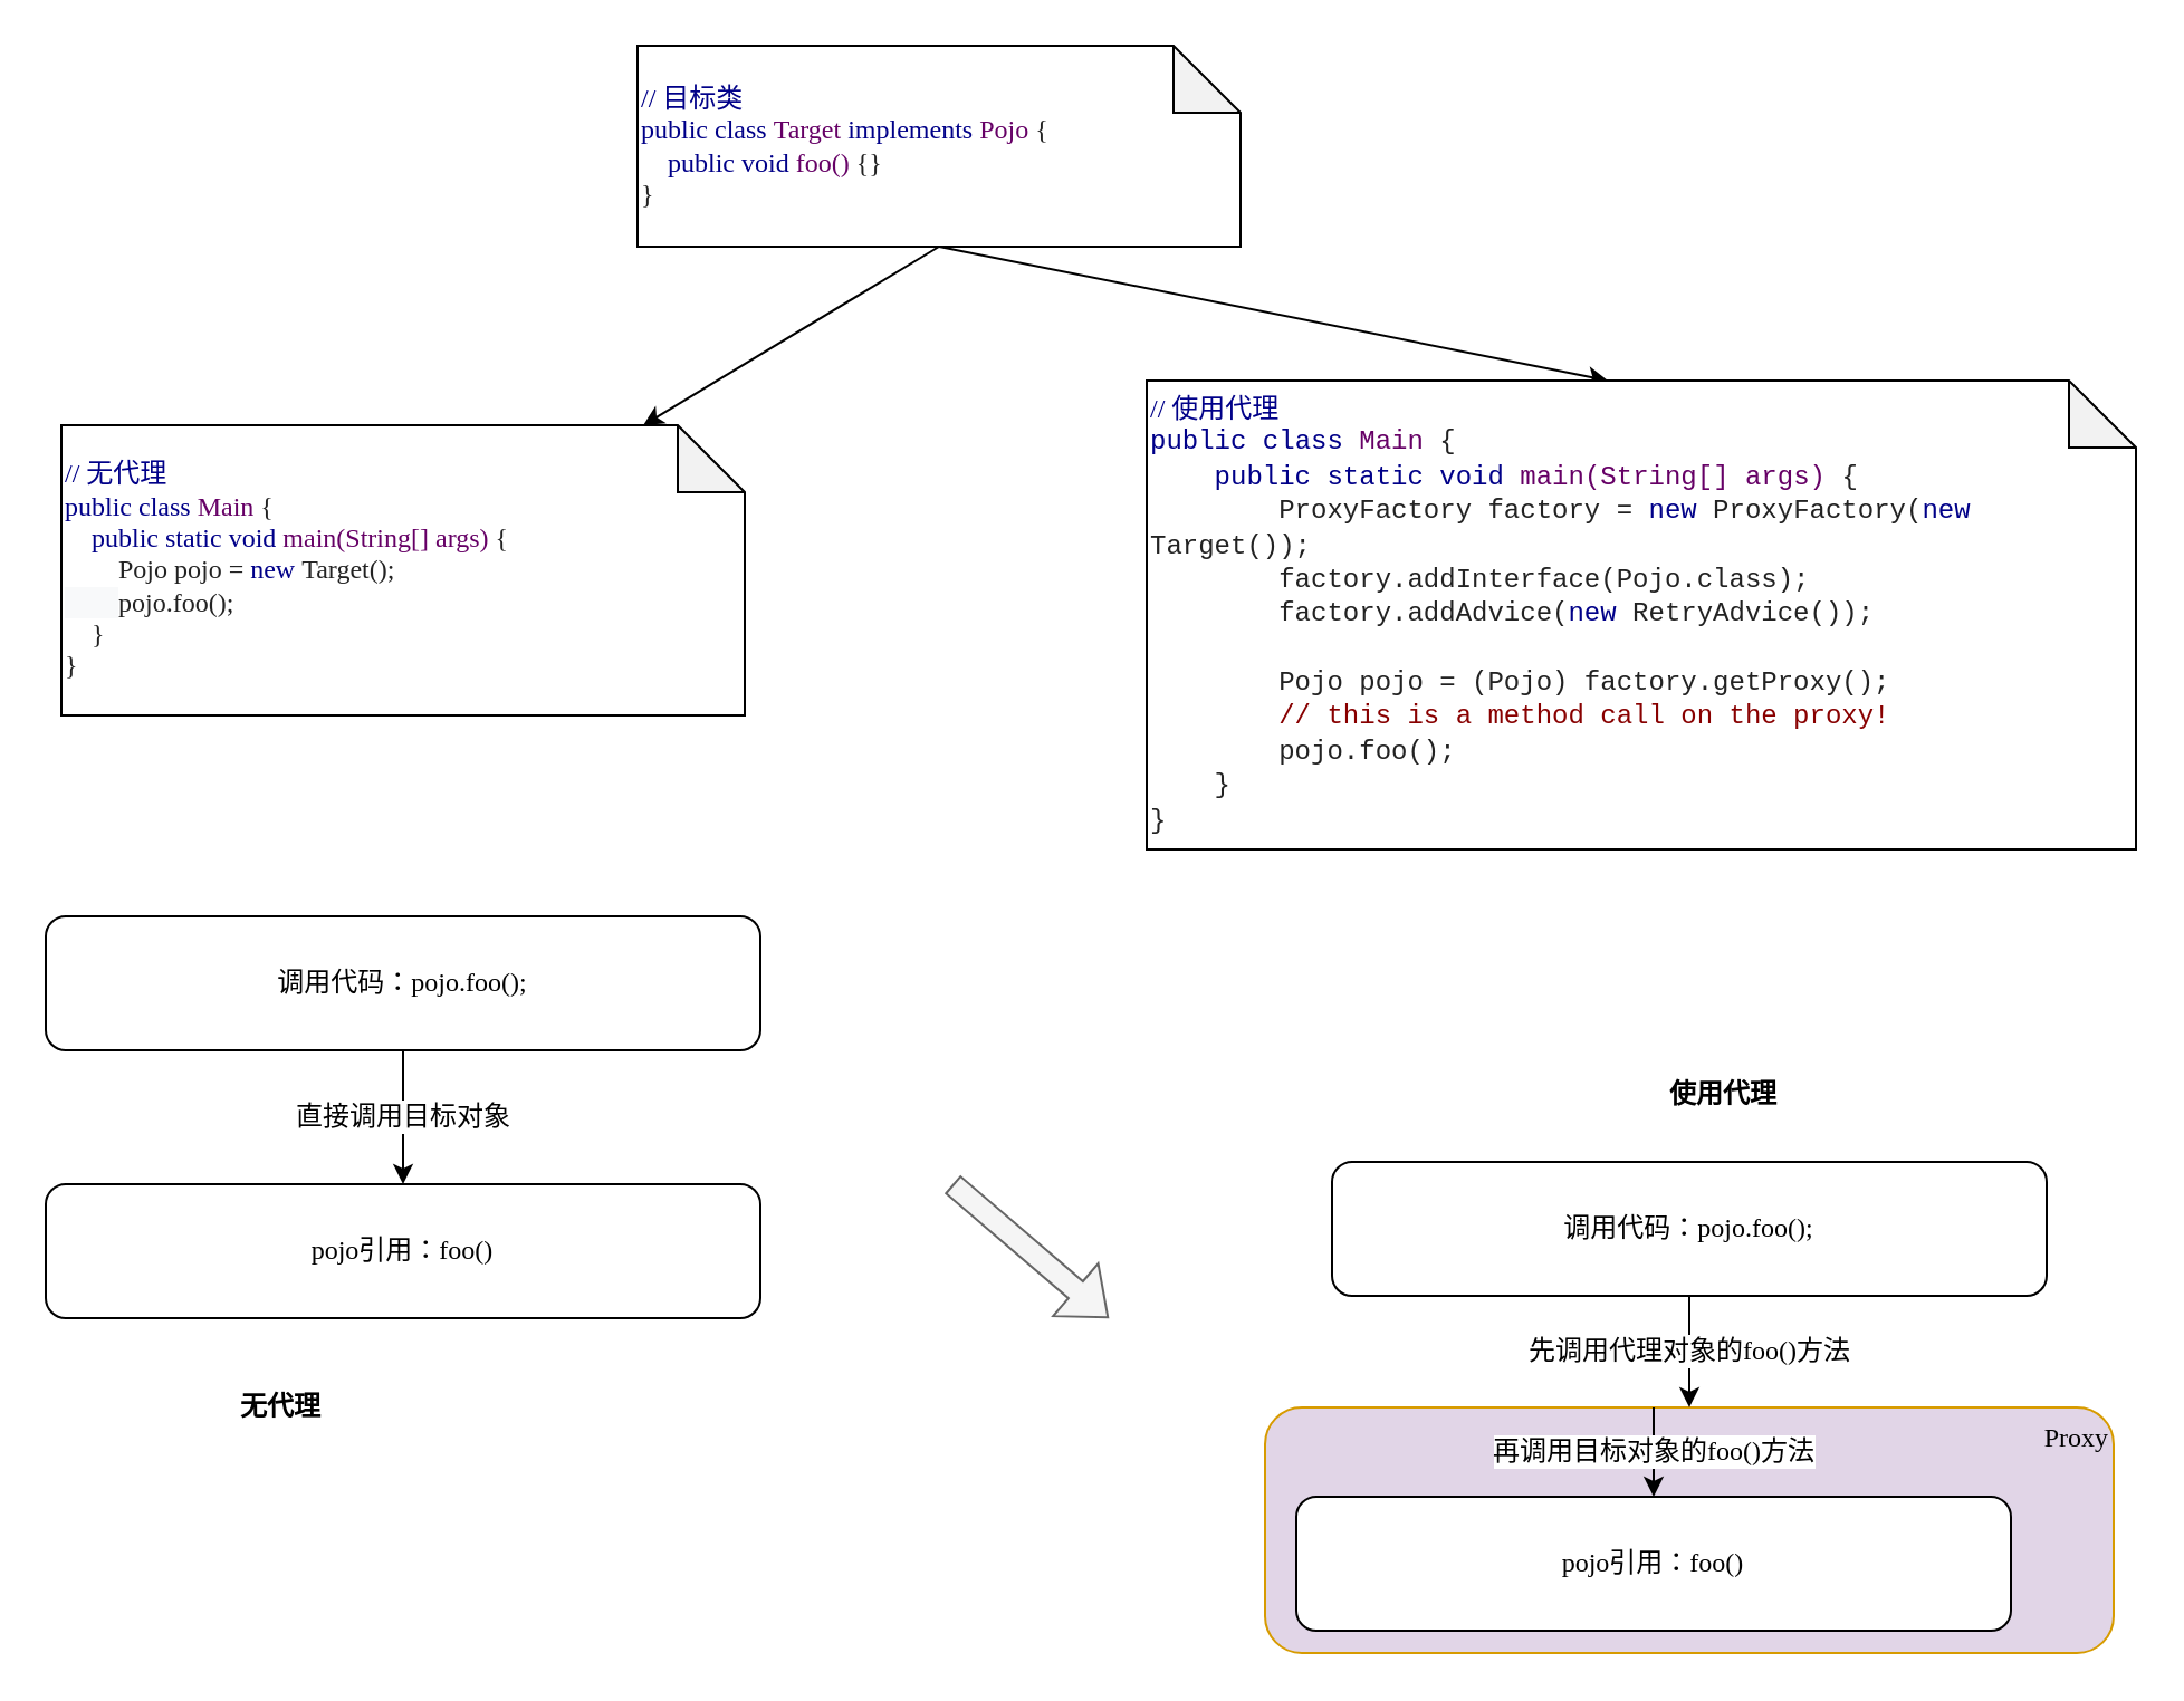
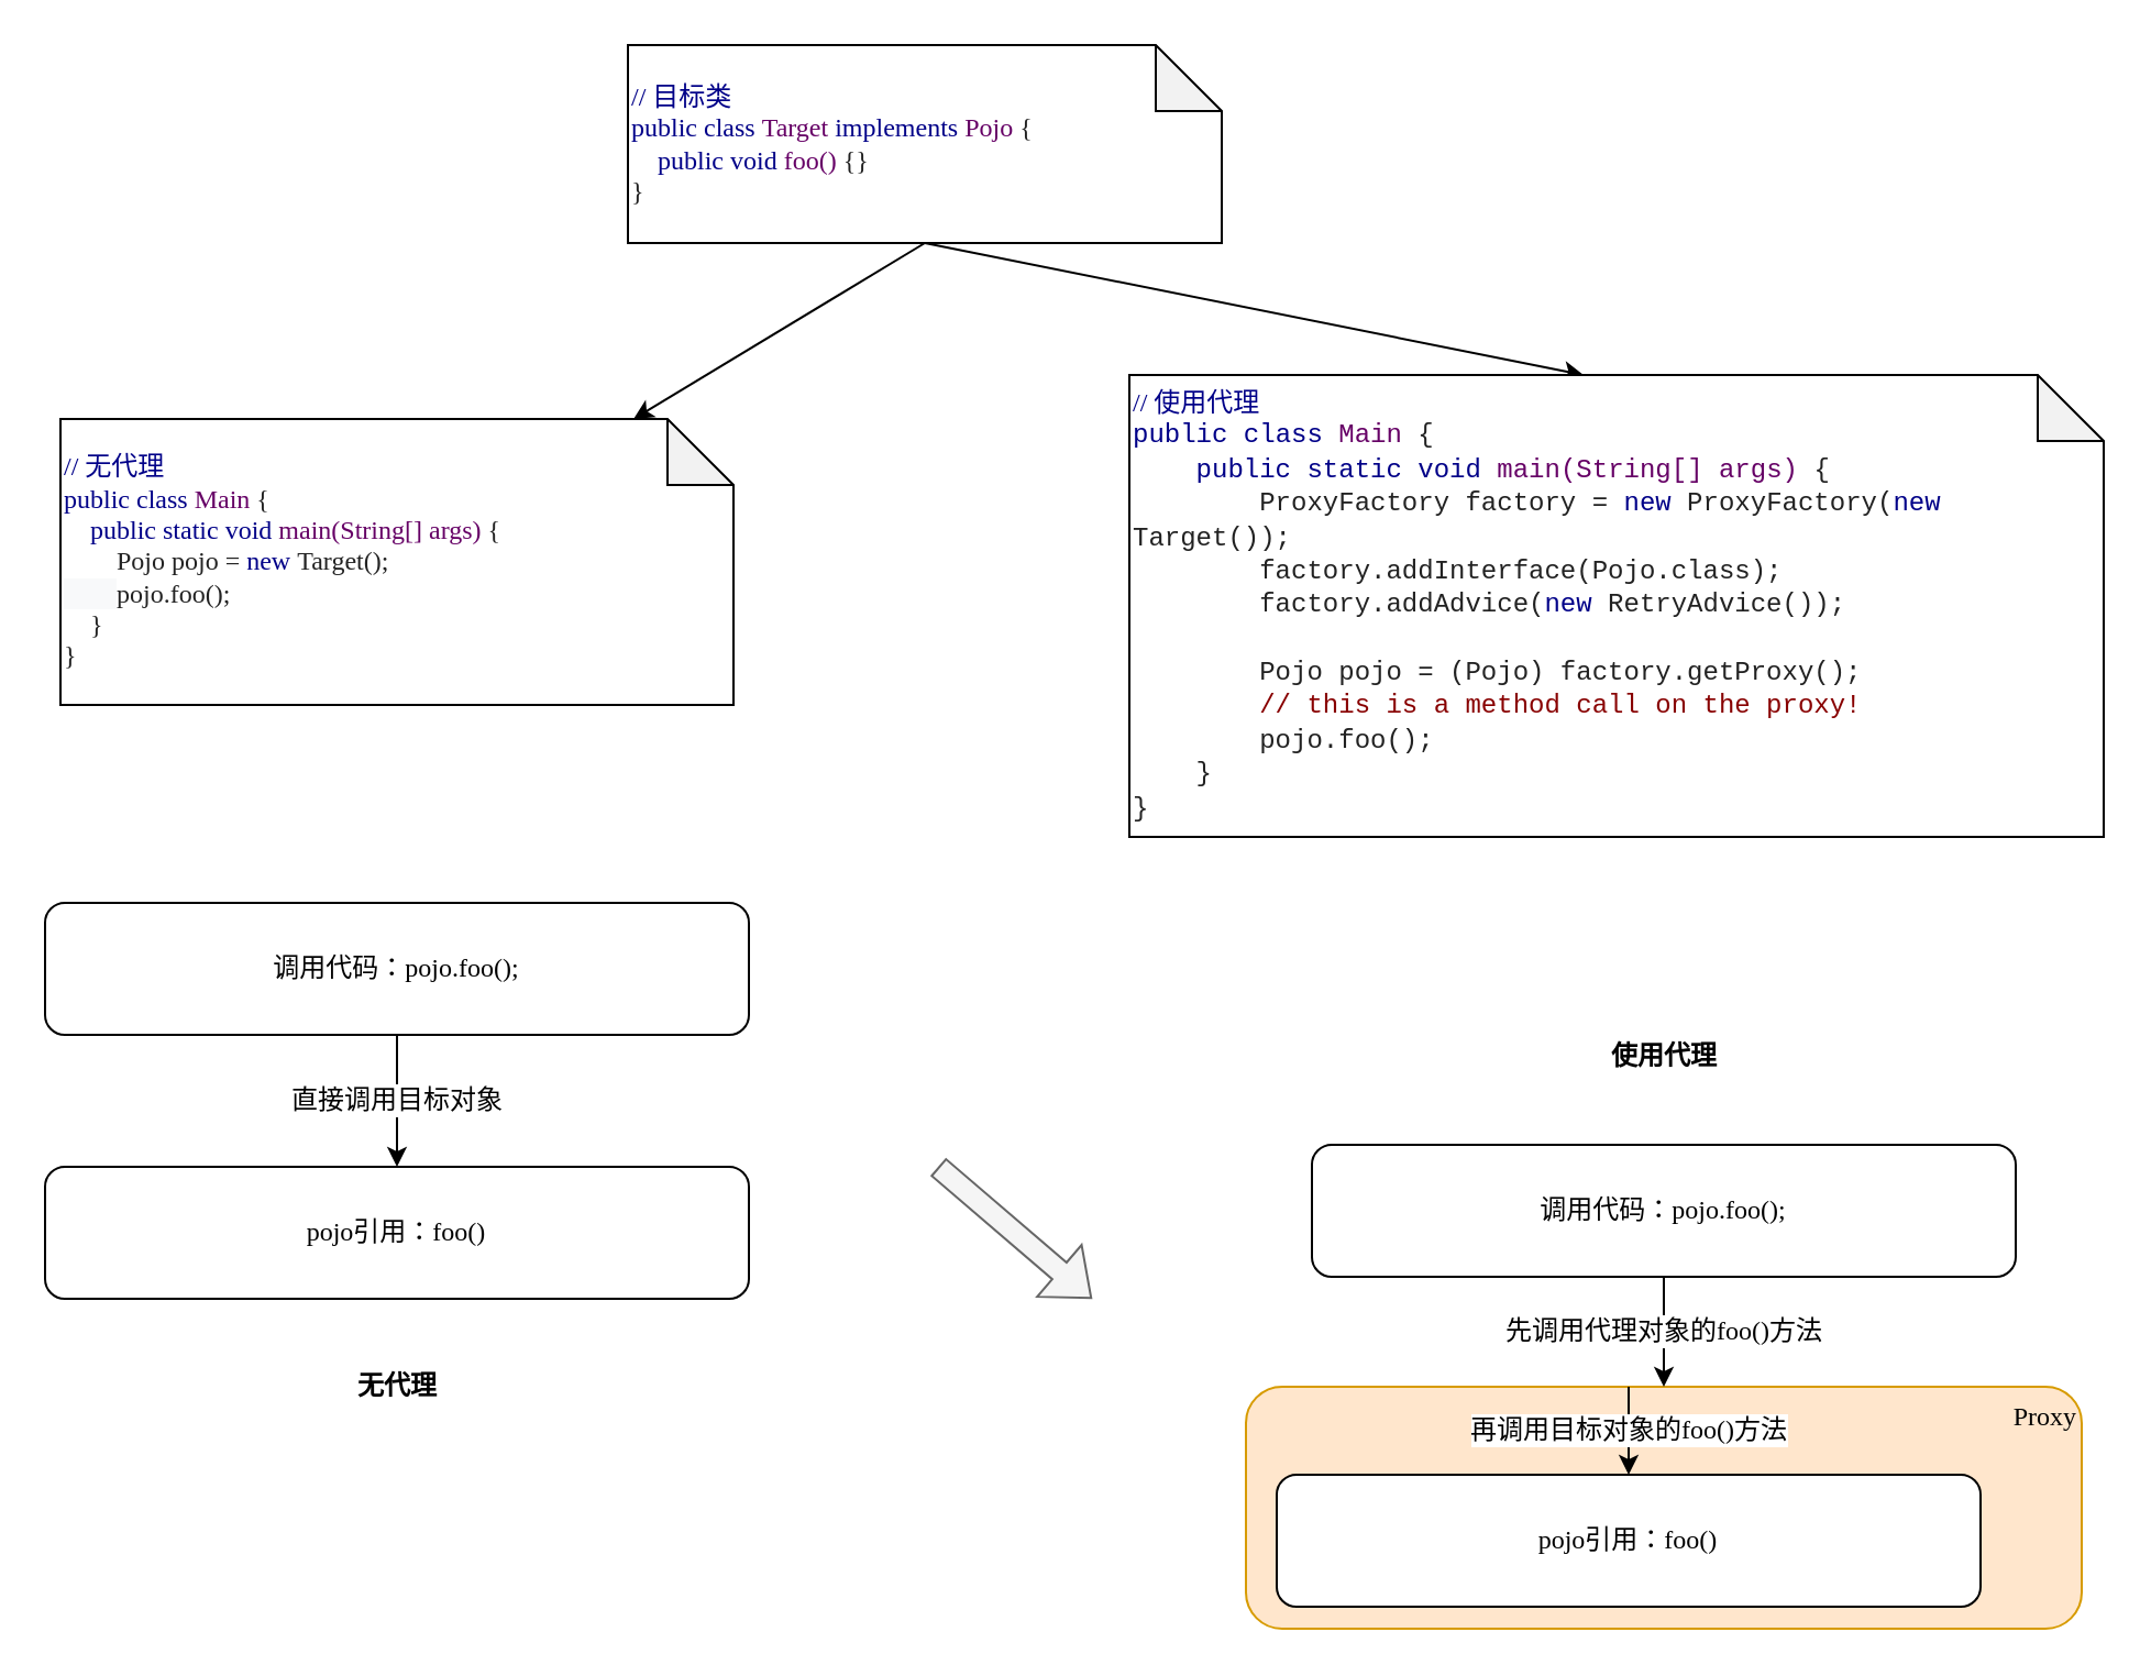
- <mxCell id="12" value="使用代理" style="text;html=1;align=center;verticalAlign=middle;resizable=0;points=[];autosize=1;strokeColor=none;fillColor=none;fontFamily=Verdana;fontStyle=1;fontSize=12;" vertex="1" parent="1"><mxGeometry x="741" y="480" width="60" height="20" as="geometry" /></mxCell>
+ <mxCell id="12" value="使用代理" style="text;html=1;align=center;verticalAlign=middle;resizable=0;points=[];autosize=1;strokeColor=none;fillColor=none;fontFamily=Verdana;fontStyle=1;fontSize=12;" vertex="1" parent="1"><mxGeometry x="726" y="470" width="60" height="20" as="geometry" /></mxCell>
- <mxCell id="11" value="无代理" style="text;html=1;align=center;verticalAlign=middle;resizable=0;points=[];autosize=1;strokeColor=none;fillColor=none;fontFamily=Verdana;fontStyle=1;fontSize=12;" vertex="1" parent="1"><mxGeometry x="100" y="620" width="50" height="20" as="geometry" /></mxCell>
+ <mxCell id="11" value="无代理" style="text;html=1;align=center;verticalAlign=middle;resizable=0;points=[];autosize=1;strokeColor=none;fillColor=none;fontFamily=Verdana;fontStyle=1;fontSize=12;" vertex="1" parent="1"><mxGeometry x="155" y="620" width="50" height="20" as="geometry" /></mxCell>
- <mxCell id="2" value="Proxy" style="rounded=1;whiteSpace=wrap;html=1;fontFamily=Verdana;fillColor=#e1d5e7;strokeColor=#d79b00;align=right;horizontal=1;verticalAlign=top;fontSize=12;" vertex="1" parent="1"><mxGeometry x="566" y="630" width="380" height="110" as="geometry" /></mxCell>
+ <mxCell id="2" value="Proxy" style="rounded=1;whiteSpace=wrap;html=1;fontFamily=Verdana;fillColor=#ffe6cc;strokeColor=#d79b00;align=right;horizontal=1;verticalAlign=top;fontSize=12;" vertex="1" parent="1"><mxGeometry x="566" y="630" width="380" height="110" as="geometry" /></mxCell>
